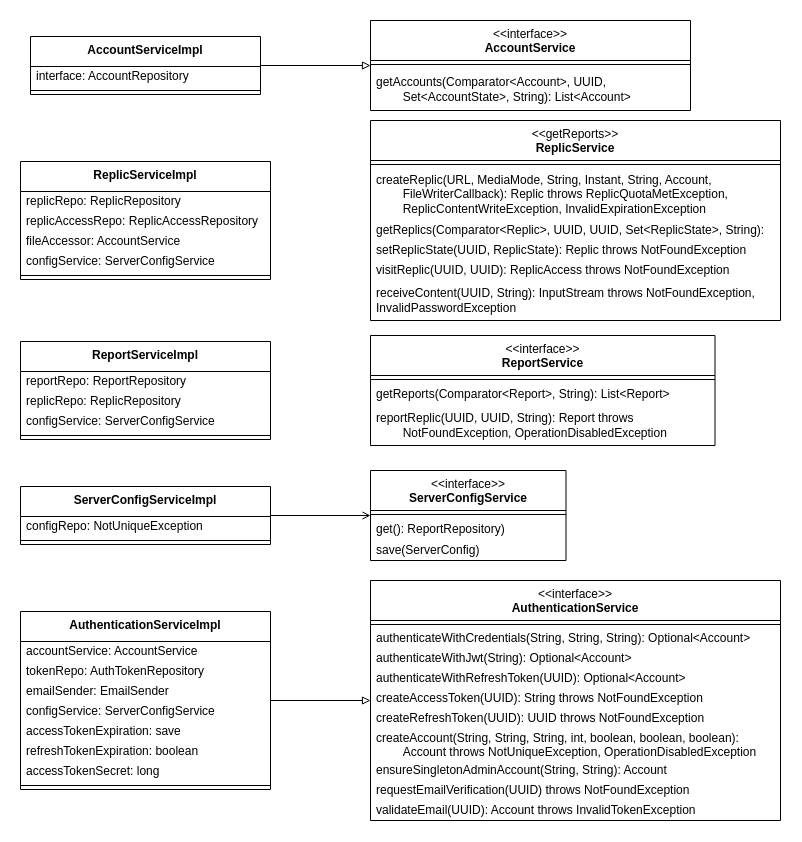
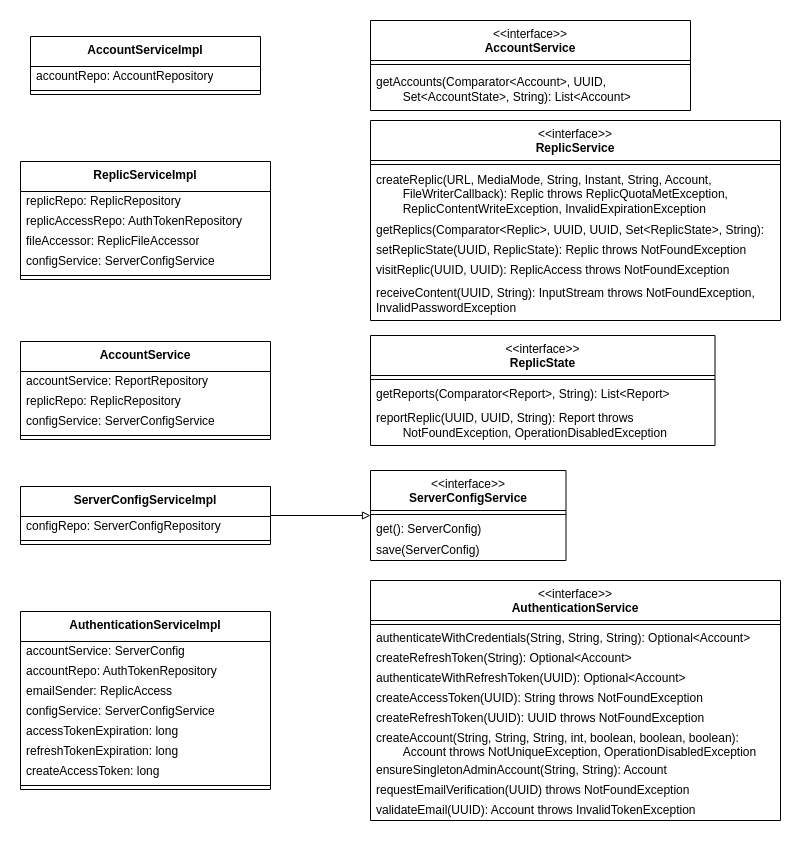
- <mxCell id="31" style="edgeStyle=orthogonalEdgeStyle;rounded=0;orthogonalLoop=1;jettySize=auto;html=1;endArrow=block;endFill=0;" parent="1" source="32" target="2" edge="1"><mxGeometry relative="1" as="geometry" /></mxCell>
- <mxCell id="33" value="interface: AccountRepository" style="text;html=1;strokeColor=none;fillColor=none;align=left;verticalAlign=middle;spacingLeft=4;spacingRight=4;overflow=hidden;rotatable=0;points=[[0,0.5],[1,0.5]];portConstraint=eastwest;whiteSpace=wrap;" parent="32" vertex="1"><mxGeometry y="30" width="230" height="20" as="geometry" /></mxCell>
+ <mxCell id="33" value="accountRepo: AccountRepository" style="text;html=1;strokeColor=none;fillColor=none;align=left;verticalAlign=middle;spacingLeft=4;spacingRight=4;overflow=hidden;rotatable=0;points=[[0,0.5],[1,0.5]];portConstraint=eastwest;whiteSpace=wrap;" parent="32" vertex="1"><mxGeometry y="30" width="230" height="20" as="geometry" /></mxCell>
- <mxCell id="16" value="&amp;lt;&amp;lt;getReports&amp;gt;&amp;gt;&lt;br&gt;&lt;b&gt;ReplicService&lt;/b&gt;&lt;div&gt;&lt;br&gt;&lt;/div&gt;" style="swimlane;fontStyle=0;align=center;verticalAlign=top;childLayout=stackLayout;horizontal=1;startSize=40;horizontalStack=0;resizeParent=1;resizeParentMax=0;resizeLast=0;collapsible=0;marginBottom=0;html=1;whiteSpace=wrap;" parent="1" vertex="1"><mxGeometry x="370" y="120" width="410" height="200" as="geometry" /></mxCell>
+ <mxCell id="16" value="&amp;lt;&amp;lt;interface&amp;gt;&amp;gt;&lt;br&gt;&lt;b&gt;ReplicService&lt;/b&gt;&lt;div&gt;&lt;br&gt;&lt;/div&gt;" style="swimlane;fontStyle=0;align=center;verticalAlign=top;childLayout=stackLayout;horizontal=1;startSize=40;horizontalStack=0;resizeParent=1;resizeParentMax=0;resizeLast=0;collapsible=0;marginBottom=0;html=1;whiteSpace=wrap;" parent="1" vertex="1"><mxGeometry x="370" y="120" width="410" height="200" as="geometry" /></mxCell>
- <mxCell id="37" value="replicAccessRepo: ReplicAccessRepository" style="text;html=1;strokeColor=none;fillColor=none;align=left;verticalAlign=middle;spacingLeft=4;spacingRight=4;overflow=hidden;rotatable=0;points=[[0,0.5],[1,0.5]];portConstraint=eastwest;whiteSpace=wrap;" parent="35" vertex="1"><mxGeometry y="50" width="250" height="20" as="geometry" /></mxCell>
+ <mxCell id="37" value="replicAccessRepo: AuthTokenRepository" style="text;html=1;strokeColor=none;fillColor=none;align=left;verticalAlign=middle;spacingLeft=4;spacingRight=4;overflow=hidden;rotatable=0;points=[[0,0.5],[1,0.5]];portConstraint=eastwest;whiteSpace=wrap;" parent="35" vertex="1"><mxGeometry y="50" width="250" height="20" as="geometry" /></mxCell>
- <mxCell id="38" value="fileAccessor: AccountService" style="text;html=1;strokeColor=none;fillColor=none;align=left;verticalAlign=middle;spacingLeft=4;spacingRight=4;overflow=hidden;rotatable=0;points=[[0,0.5],[1,0.5]];portConstraint=eastwest;whiteSpace=wrap;" parent="35" vertex="1"><mxGeometry y="70" width="250" height="20" as="geometry" /></mxCell>
+ <mxCell id="38" value="fileAccessor: ReplicFileAccessor" style="text;html=1;strokeColor=none;fillColor=none;align=left;verticalAlign=middle;spacingLeft=4;spacingRight=4;overflow=hidden;rotatable=0;points=[[0,0.5],[1,0.5]];portConstraint=eastwest;whiteSpace=wrap;" parent="35" vertex="1"><mxGeometry y="70" width="250" height="20" as="geometry" /></mxCell>
- <mxCell id="41" value="&lt;b&gt;ReportServiceImpl&lt;/b&gt;" style="swimlane;fontStyle=0;align=center;verticalAlign=top;childLayout=stackLayout;horizontal=1;startSize=30;horizontalStack=0;resizeParent=1;resizeParentMax=0;resizeLast=0;collapsible=0;marginBottom=0;html=1;whiteSpace=wrap;" parent="1" vertex="1"><mxGeometry x="20" y="341" width="250" height="98" as="geometry" /></mxCell>
+ <mxCell id="41" value="&lt;b&gt;AccountService&lt;/b&gt;" style="swimlane;fontStyle=0;align=center;verticalAlign=top;childLayout=stackLayout;horizontal=1;startSize=30;horizontalStack=0;resizeParent=1;resizeParentMax=0;resizeLast=0;collapsible=0;marginBottom=0;html=1;whiteSpace=wrap;" parent="1" vertex="1"><mxGeometry x="20" y="341" width="250" height="98" as="geometry" /></mxCell>
- <mxCell id="23" value="&amp;lt;&amp;lt;interface&amp;gt;&amp;gt;&lt;br&gt;&lt;b&gt;ReportService&lt;/b&gt;&lt;div&gt;&lt;br&gt;&lt;/div&gt;" style="swimlane;fontStyle=0;align=center;verticalAlign=top;childLayout=stackLayout;horizontal=1;startSize=40;horizontalStack=0;resizeParent=1;resizeParentMax=0;resizeLast=0;collapsible=0;marginBottom=0;html=1;whiteSpace=wrap;" parent="1" vertex="1"><mxGeometry x="370" y="335" width="344.5" height="110" as="geometry" /></mxCell>
+ <mxCell id="23" value="&amp;lt;&amp;lt;interface&amp;gt;&amp;gt;&lt;br&gt;&lt;b&gt;ReplicState&lt;/b&gt;&lt;div&gt;&lt;br&gt;&lt;/div&gt;" style="swimlane;fontStyle=0;align=center;verticalAlign=top;childLayout=stackLayout;horizontal=1;startSize=40;horizontalStack=0;resizeParent=1;resizeParentMax=0;resizeLast=0;collapsible=0;marginBottom=0;html=1;whiteSpace=wrap;" parent="1" vertex="1"><mxGeometry x="370" y="335" width="344.5" height="110" as="geometry" /></mxCell>
- <mxCell id="42" value="reportRepo: ReportRepository" style="text;html=1;strokeColor=none;fillColor=none;align=left;verticalAlign=middle;spacingLeft=4;spacingRight=4;overflow=hidden;rotatable=0;points=[[0,0.5],[1,0.5]];portConstraint=eastwest;whiteSpace=wrap;" parent="41" vertex="1"><mxGeometry y="30" width="250" height="20" as="geometry" /></mxCell>
+ <mxCell id="42" value="accountService: ReportRepository" style="text;html=1;strokeColor=none;fillColor=none;align=left;verticalAlign=middle;spacingLeft=4;spacingRight=4;overflow=hidden;rotatable=0;points=[[0,0.5],[1,0.5]];portConstraint=eastwest;whiteSpace=wrap;" parent="41" vertex="1"><mxGeometry y="30" width="250" height="20" as="geometry" /></mxCell>
- <mxCell id="46" style="edgeStyle=orthogonalEdgeStyle;rounded=0;orthogonalLoop=1;jettySize=auto;html=1;endArrow=open;endFill=0;" parent="1" source="47" target="27" edge="1"><mxGeometry relative="1" as="geometry" /></mxCell>
+ <mxCell id="46" style="edgeStyle=orthogonalEdgeStyle;rounded=0;orthogonalLoop=1;jettySize=auto;html=1;endArrow=block;endFill=0;" parent="1" source="47" target="27" edge="1"><mxGeometry relative="1" as="geometry" /></mxCell>
- <mxCell id="48" value="configRepo: NotUniqueException" style="text;html=1;strokeColor=none;fillColor=none;align=left;verticalAlign=middle;spacingLeft=4;spacingRight=4;overflow=hidden;rotatable=0;points=[[0,0.5],[1,0.5]];portConstraint=eastwest;whiteSpace=wrap;" parent="47" vertex="1"><mxGeometry y="30" width="250" height="20" as="geometry" /></mxCell>
+ <mxCell id="48" value="configRepo: ServerConfigRepository" style="text;html=1;strokeColor=none;fillColor=none;align=left;verticalAlign=middle;spacingLeft=4;spacingRight=4;overflow=hidden;rotatable=0;points=[[0,0.5],[1,0.5]];portConstraint=eastwest;whiteSpace=wrap;" parent="47" vertex="1"><mxGeometry y="30" width="250" height="20" as="geometry" /></mxCell>
- <mxCell id="29" value="get(): ReportRepository)" style="text;html=1;strokeColor=none;fillColor=none;align=left;verticalAlign=middle;spacingLeft=4;spacingRight=4;overflow=hidden;rotatable=0;points=[[0,0.5],[1,0.5]];portConstraint=eastwest;whiteSpace=wrap;" parent="27" vertex="1"><mxGeometry y="48" width="195.5" height="22" as="geometry" /></mxCell>
+ <mxCell id="29" value="get(): ServerConfig)" style="text;html=1;strokeColor=none;fillColor=none;align=left;verticalAlign=middle;spacingLeft=4;spacingRight=4;overflow=hidden;rotatable=0;points=[[0,0.5],[1,0.5]];portConstraint=eastwest;whiteSpace=wrap;" parent="27" vertex="1"><mxGeometry y="48" width="195.5" height="22" as="geometry" /></mxCell>
- <mxCell id="52" value="accountService: AccountService" style="text;html=1;strokeColor=none;fillColor=none;align=left;verticalAlign=middle;spacingLeft=4;spacingRight=4;overflow=hidden;rotatable=0;points=[[0,0.5],[1,0.5]];portConstraint=eastwest;whiteSpace=wrap;" parent="51" vertex="1"><mxGeometry y="30" width="250" height="20" as="geometry" /></mxCell>
+ <mxCell id="52" value="accountService: ServerConfig" style="text;html=1;strokeColor=none;fillColor=none;align=left;verticalAlign=middle;spacingLeft=4;spacingRight=4;overflow=hidden;rotatable=0;points=[[0,0.5],[1,0.5]];portConstraint=eastwest;whiteSpace=wrap;" parent="51" vertex="1"><mxGeometry y="30" width="250" height="20" as="geometry" /></mxCell>
- <mxCell id="8" value="authenticateWithJwt(String): Optional&amp;lt;Account&amp;gt;" style="text;html=1;strokeColor=none;fillColor=none;align=left;verticalAlign=middle;spacingLeft=4;spacingRight=4;overflow=hidden;rotatable=0;points=[[0,0.5],[1,0.5]];portConstraint=eastwest;whiteSpace=wrap;" parent="5" vertex="1"><mxGeometry y="68" width="410" height="20" as="geometry" /></mxCell>
+ <mxCell id="8" value="createRefreshToken(String): Optional&amp;lt;Account&amp;gt;" style="text;html=1;strokeColor=none;fillColor=none;align=left;verticalAlign=middle;spacingLeft=4;spacingRight=4;overflow=hidden;rotatable=0;points=[[0,0.5],[1,0.5]];portConstraint=eastwest;whiteSpace=wrap;" parent="5" vertex="1"><mxGeometry y="68" width="410" height="20" as="geometry" /></mxCell>
- <mxCell id="53" value="tokenRepo: AuthTokenRepository" style="text;html=1;strokeColor=none;fillColor=none;align=left;verticalAlign=middle;spacingLeft=4;spacingRight=4;overflow=hidden;rotatable=0;points=[[0,0.5],[1,0.5]];portConstraint=eastwest;whiteSpace=wrap;" parent="51" vertex="1"><mxGeometry y="50" width="250" height="20" as="geometry" /></mxCell>
+ <mxCell id="53" value="accountRepo: AuthTokenRepository" style="text;html=1;strokeColor=none;fillColor=none;align=left;verticalAlign=middle;spacingLeft=4;spacingRight=4;overflow=hidden;rotatable=0;points=[[0,0.5],[1,0.5]];portConstraint=eastwest;whiteSpace=wrap;" parent="51" vertex="1"><mxGeometry y="50" width="250" height="20" as="geometry" /></mxCell>
- <mxCell id="54" value="emailSender: EmailSender" style="text;html=1;strokeColor=none;fillColor=none;align=left;verticalAlign=middle;spacingLeft=4;spacingRight=4;overflow=hidden;rotatable=0;points=[[0,0.5],[1,0.5]];portConstraint=eastwest;whiteSpace=wrap;" parent="51" vertex="1"><mxGeometry y="70" width="250" height="20" as="geometry" /></mxCell>
+ <mxCell id="54" value="emailSender: ReplicAccess" style="text;html=1;strokeColor=none;fillColor=none;align=left;verticalAlign=middle;spacingLeft=4;spacingRight=4;overflow=hidden;rotatable=0;points=[[0,0.5],[1,0.5]];portConstraint=eastwest;whiteSpace=wrap;" parent="51" vertex="1"><mxGeometry y="70" width="250" height="20" as="geometry" /></mxCell>
- <mxCell id="50" style="edgeStyle=orthogonalEdgeStyle;rounded=0;orthogonalLoop=1;jettySize=auto;html=1;endArrow=block;endFill=0;" parent="1" source="51" target="5" edge="1"><mxGeometry relative="1" as="geometry" /></mxCell>
- <mxCell id="56" value="accessTokenExpiration: save" style="text;html=1;strokeColor=none;fillColor=none;align=left;verticalAlign=middle;spacingLeft=4;spacingRight=4;overflow=hidden;rotatable=0;points=[[0,0.5],[1,0.5]];portConstraint=eastwest;whiteSpace=wrap;" parent="51" vertex="1"><mxGeometry y="110" width="250" height="20" as="geometry" /></mxCell>
+ <mxCell id="56" value="accessTokenExpiration: long" style="text;html=1;strokeColor=none;fillColor=none;align=left;verticalAlign=middle;spacingLeft=4;spacingRight=4;overflow=hidden;rotatable=0;points=[[0,0.5],[1,0.5]];portConstraint=eastwest;whiteSpace=wrap;" parent="51" vertex="1"><mxGeometry y="110" width="250" height="20" as="geometry" /></mxCell>
- <mxCell id="57" value="refreshTokenExpiration: boolean" style="text;html=1;strokeColor=none;fillColor=none;align=left;verticalAlign=middle;spacingLeft=4;spacingRight=4;overflow=hidden;rotatable=0;points=[[0,0.5],[1,0.5]];portConstraint=eastwest;whiteSpace=wrap;" parent="51" vertex="1"><mxGeometry y="130" width="250" height="20" as="geometry" /></mxCell>
+ <mxCell id="57" value="refreshTokenExpiration: long" style="text;html=1;strokeColor=none;fillColor=none;align=left;verticalAlign=middle;spacingLeft=4;spacingRight=4;overflow=hidden;rotatable=0;points=[[0,0.5],[1,0.5]];portConstraint=eastwest;whiteSpace=wrap;" parent="51" vertex="1"><mxGeometry y="130" width="250" height="20" as="geometry" /></mxCell>
- <mxCell id="58" value="accessTokenSecret: long" style="text;html=1;strokeColor=none;fillColor=none;align=left;verticalAlign=middle;spacingLeft=4;spacingRight=4;overflow=hidden;rotatable=0;points=[[0,0.5],[1,0.5]];portConstraint=eastwest;whiteSpace=wrap;" parent="51" vertex="1"><mxGeometry y="150" width="250" height="20" as="geometry" /></mxCell>
+ <mxCell id="58" value="createAccessToken: long" style="text;html=1;strokeColor=none;fillColor=none;align=left;verticalAlign=middle;spacingLeft=4;spacingRight=4;overflow=hidden;rotatable=0;points=[[0,0.5],[1,0.5]];portConstraint=eastwest;whiteSpace=wrap;" parent="51" vertex="1"><mxGeometry y="150" width="250" height="20" as="geometry" /></mxCell>
